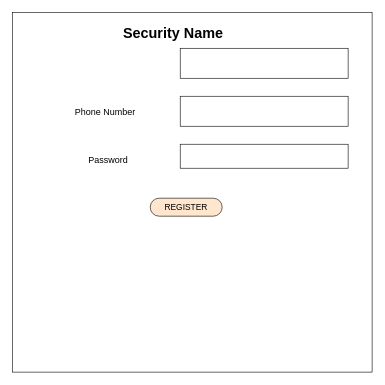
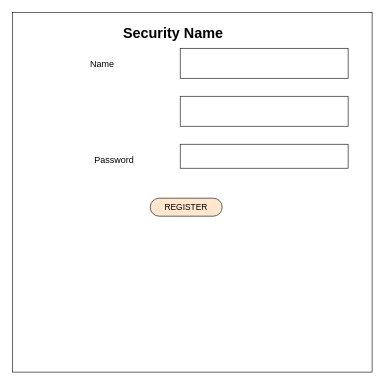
+ <mxCell id="4" value="&lt;font style=&quot;font-size: 15px&quot;&gt;Name&lt;/font&gt;" style="text;html=1;strokeColor=none;fillColor=none;align=center;verticalAlign=middle;whiteSpace=wrap;rounded=0;" parent="1" vertex="1"><mxGeometry x="70" y="80" width="200" height="50" as="geometry" /></mxCell>
- <mxCell id="6" value="&lt;font style=&quot;font-size: 15px&quot;&gt;Phone Number&lt;/font&gt;" style="text;html=1;strokeColor=none;fillColor=none;align=center;verticalAlign=middle;whiteSpace=wrap;rounded=0;" vertex="1" parent="1"><mxGeometry x="80" y="160" width="190" height="50" as="geometry" /></mxCell>
- <mxCell id="7" value="&lt;font style=&quot;font-size: 15px&quot;&gt;Password&lt;/font&gt;" style="text;html=1;strokeColor=none;fillColor=none;align=center;verticalAlign=middle;whiteSpace=wrap;rounded=0;" vertex="1" parent="1"><mxGeometry x="100" y="240" width="160" height="50" as="geometry" /></mxCell>
+ <mxCell id="7" value="&lt;font style=&quot;font-size: 15px&quot;&gt;Password&lt;/font&gt;" style="text;html=1;strokeColor=none;fillColor=none;align=center;verticalAlign=middle;whiteSpace=wrap;rounded=0;" vertex="1" parent="1"><mxGeometry x="110" y="240" width="160" height="50" as="geometry" /></mxCell>
